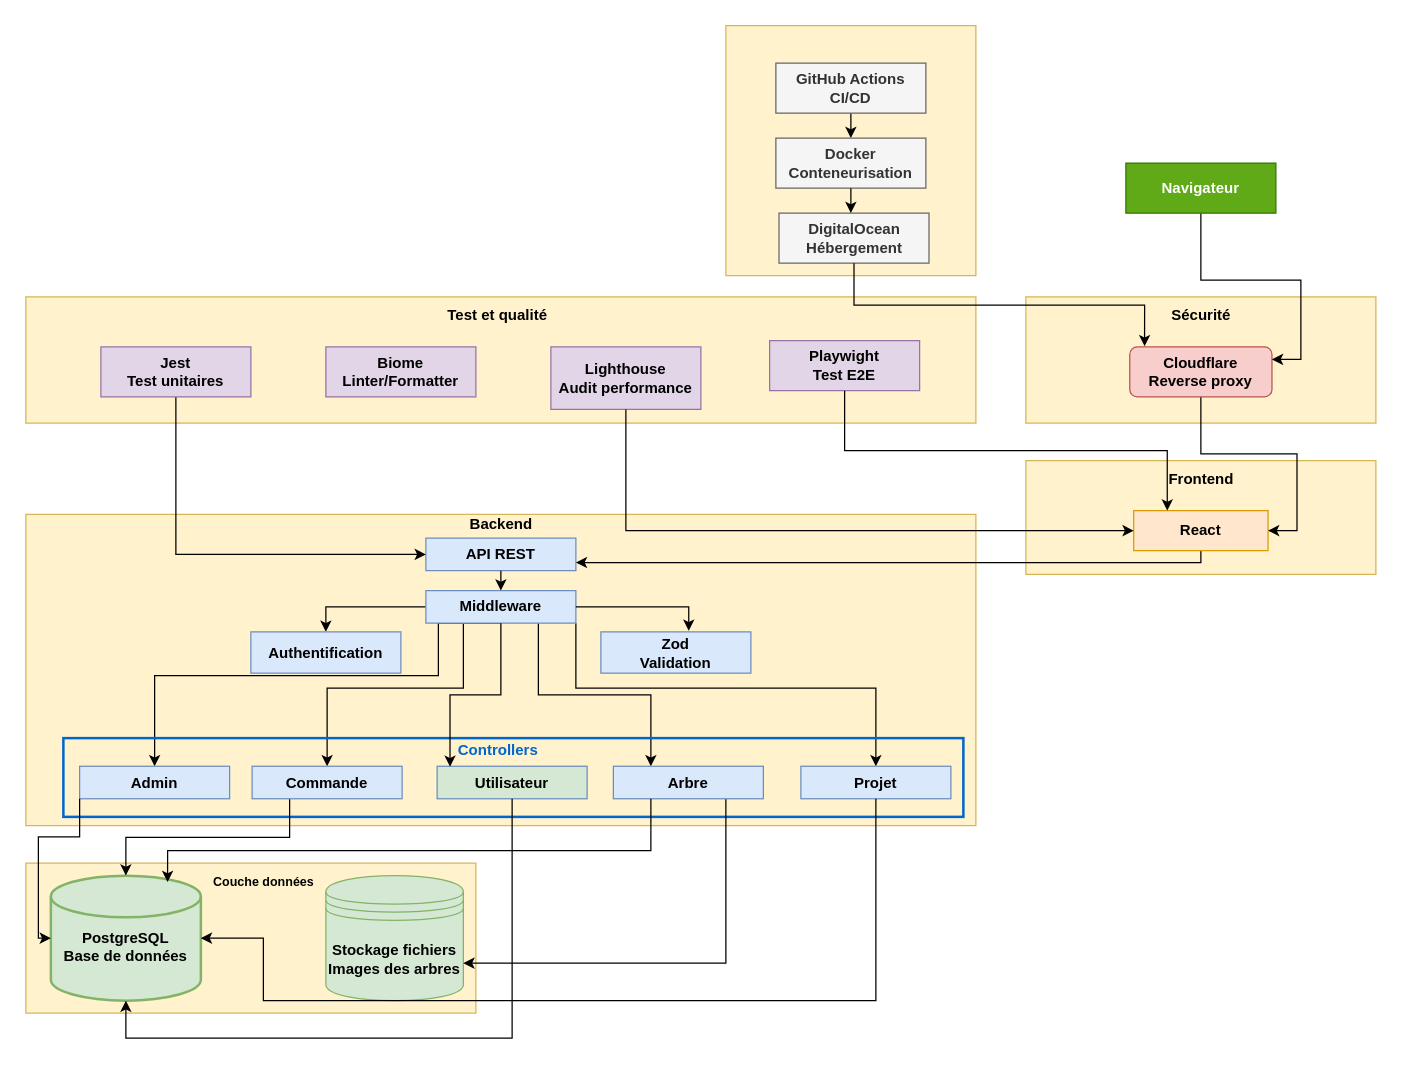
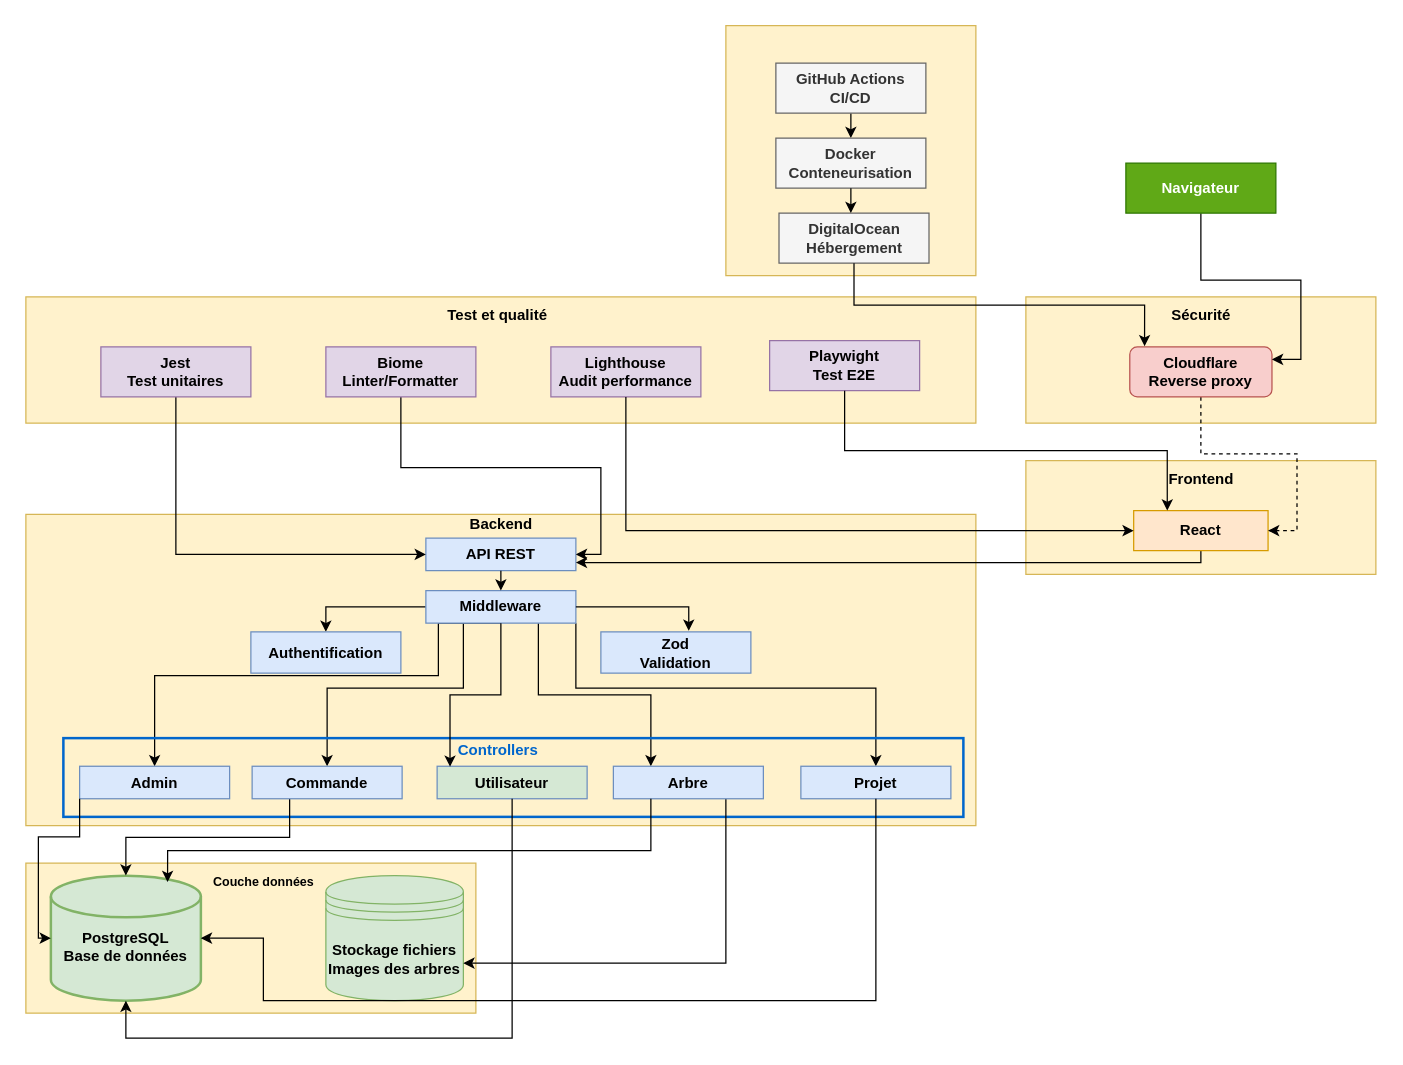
- <mxCell id="36" value="&lt;b&gt;Lighthouse&lt;/b&gt;&lt;div&gt;&lt;b&gt;Audit performance&lt;/b&gt;&lt;/div&gt;" style="rounded=0;whiteSpace=wrap;html=1;fillColor=#e1d5e7;strokeColor=#9673a6;" parent="1" vertex="1"><mxGeometry x="440" y="277" width="120" height="50" as="geometry" /></mxCell>
+ <mxCell id="36" value="&lt;b&gt;Lighthouse&lt;/b&gt;&lt;div&gt;&lt;b&gt;Audit performance&lt;/b&gt;&lt;/div&gt;" style="rounded=0;whiteSpace=wrap;html=1;fillColor=#e1d5e7;strokeColor=#9673a6;" parent="1" vertex="1"><mxGeometry x="440" y="277" width="120" height="40" as="geometry" /></mxCell>
- <mxCell id="39" style="edgeStyle=orthogonalEdgeStyle;rounded=0;orthogonalLoop=1;jettySize=auto;html=1;exitX=0.5;exitY=1;exitDx=0;exitDy=0;entryX=1;entryY=0.5;entryDx=0;entryDy=0;" parent="1" source="40" target="29" edge="1"><mxGeometry relative="1" as="geometry" /></mxCell>
+ <mxCell id="39" style="edgeStyle=orthogonalEdgeStyle;rounded=0;orthogonalLoop=1;jettySize=auto;html=1;exitX=0.5;exitY=1;exitDx=0;exitDy=0;entryX=1;entryY=0.5;entryDx=0;entryDy=0;dashed=1;" parent="1" source="40" target="29" edge="1"><mxGeometry relative="1" as="geometry" /></mxCell>
+ <mxCell id="34" style="edgeStyle=orthogonalEdgeStyle;rounded=0;orthogonalLoop=1;jettySize=auto;html=1;exitX=0.5;exitY=1;exitDx=0;exitDy=0;entryX=1;entryY=0.5;entryDx=0;entryDy=0;" parent="1" source="35" target="7" edge="1"><mxGeometry relative="1" as="geometry" /></mxCell>
